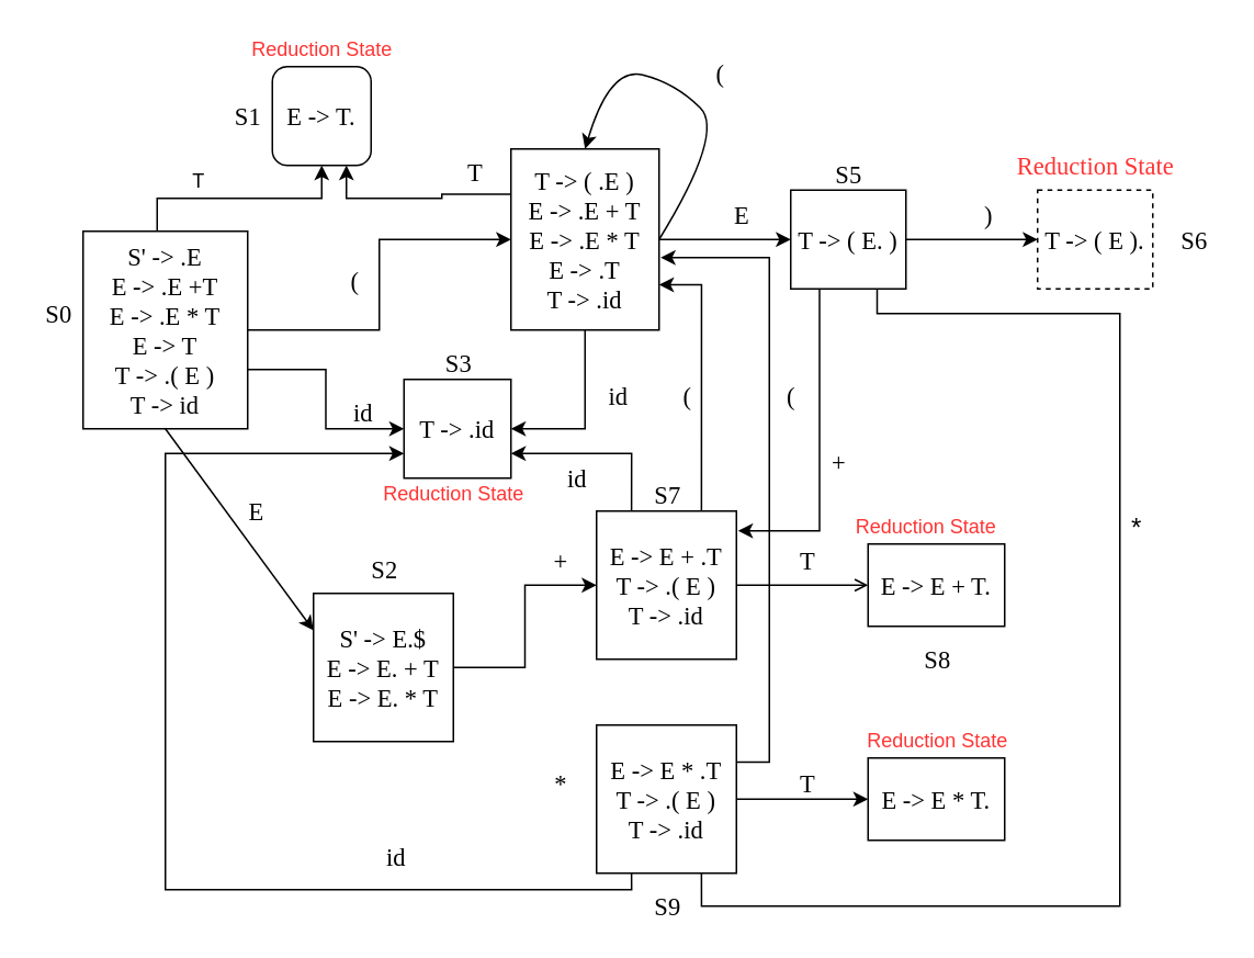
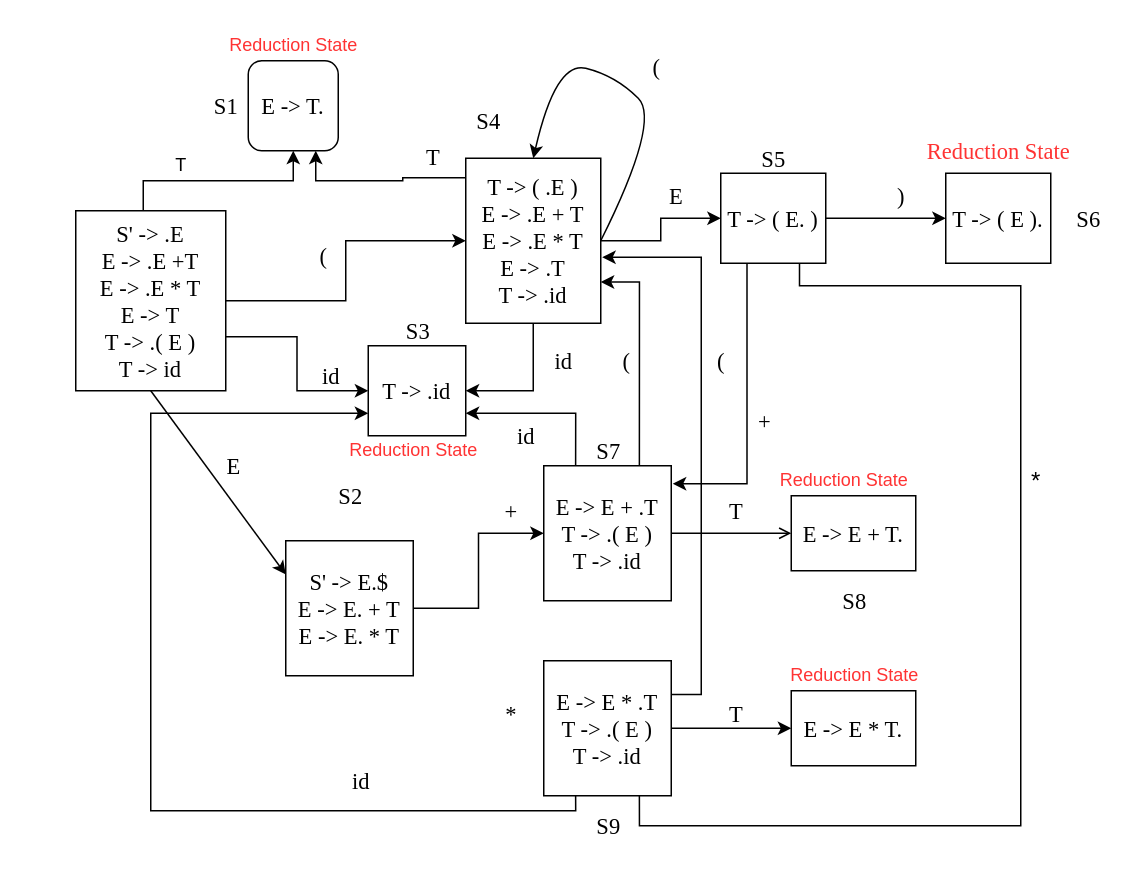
+ <mxCell id="34" value="&lt;font color=&quot;#000000&quot;&gt;S4&lt;/font&gt;" style="text;html=1;align=center;verticalAlign=middle;resizable=0;points=[];autosize=1;fontSize=15;fontFamily=Times New Roman;fontColor=#FF3333;" parent="1" vertex="1"><mxGeometry x="310" y="70" width="30" height="20" as="geometry" /></mxCell>
- <mxCell id="22" value="T -&amp;gt; ( .E )&lt;br style=&quot;font-size: 15px&quot;&gt;E -&amp;gt; .E + T&lt;br style=&quot;font-size: 15px&quot;&gt;E -&amp;gt; .E * T&lt;br style=&quot;font-size: 15px&quot;&gt;E -&amp;gt; .T&lt;br style=&quot;font-size: 15px&quot;&gt;T -&amp;gt; .id" style="rounded=0;whiteSpace=wrap;html=1;align=center;fontFamily=Times New Roman;fontSize=15;" parent="1" vertex="1"><mxGeometry x="310" y="90" width="90" height="110" as="geometry" /></mxCell>
+ <mxCell id="22" value="T -&amp;gt; ( .E )&lt;br style=&quot;font-size: 15px&quot;&gt;E -&amp;gt; .E + T&lt;br style=&quot;font-size: 15px&quot;&gt;E -&amp;gt; .E * T&lt;br style=&quot;font-size: 15px&quot;&gt;E -&amp;gt; .T&lt;br style=&quot;font-size: 15px&quot;&gt;T -&amp;gt; .id" style="rounded=0;whiteSpace=wrap;html=1;align=center;fontFamily=Times New Roman;fontSize=15;" parent="1" vertex="1"><mxGeometry x="310" y="105" width="90" height="110" as="geometry" /></mxCell>
- <mxCell id="27" value="T -&amp;gt; ( E )." style="rounded=0;whiteSpace=wrap;html=1;align=center;fontFamily=Times New Roman;fontSize=15;dashed=1;" parent="1" vertex="1"><mxGeometry x="630" y="115" width="70" height="60" as="geometry" /></mxCell>
+ <mxCell id="27" value="T -&amp;gt; ( E )." style="rounded=0;whiteSpace=wrap;html=1;align=center;fontFamily=Times New Roman;fontSize=15;" parent="1" vertex="1"><mxGeometry x="630" y="115" width="70" height="60" as="geometry" /></mxCell>
- <mxCell id="33" value="&lt;font color=&quot;#000000&quot;&gt;S0&lt;/font&gt;" style="text;html=1;align=center;verticalAlign=middle;resizable=0;points=[];autosize=1;fontSize=15;fontFamily=Times New Roman;fontColor=#FF3333;" parent="1" vertex="1"><mxGeometry x="20" y="180" width="30" height="20" as="geometry" /></mxCell>
- <mxCell id="48" value="S2" style="text;html=1;align=center;verticalAlign=middle;resizable=0;points=[];autosize=1;fontSize=15;fontFamily=Times New Roman;fontColor=#000000;" parent="1" vertex="1"><mxGeometry x="217.5" y="335" width="30" height="20" as="geometry" /></mxCell>
+ <mxCell id="48" value="S2" style="text;html=1;align=center;verticalAlign=middle;resizable=0;points=[];autosize=1;fontSize=15;fontFamily=Times New Roman;fontColor=#000000;" parent="1" vertex="1"><mxGeometry x="217.5" y="320" width="30" height="20" as="geometry" /></mxCell>
